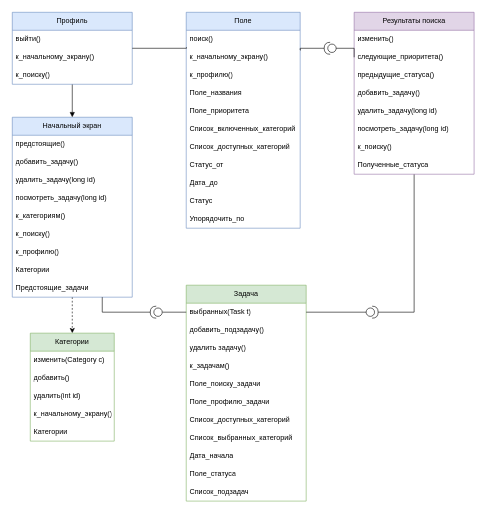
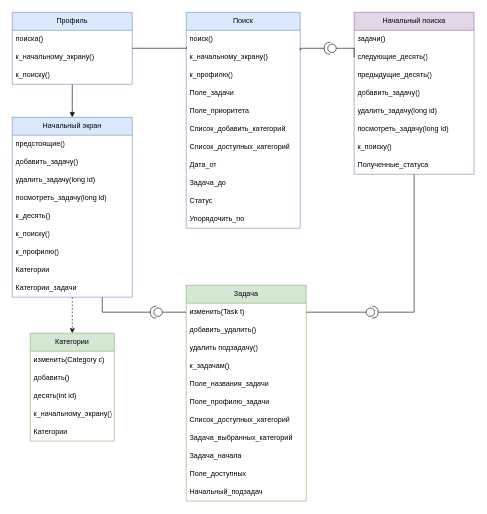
- <mxCell id="23" value="Поле" style="swimlane;fontStyle=0;childLayout=stackLayout;horizontal=1;startSize=30;horizontalStack=0;resizeParent=1;resizeParentMax=0;resizeLast=0;collapsible=1;marginBottom=0;whiteSpace=wrap;html=1;fillColor=#dae8fc;strokeColor=#6c8ebf;" parent="1" vertex="1"><mxGeometry x="310" y="20" width="190" height="360" as="geometry"><mxRectangle x="400" y="160" width="140" height="30" as="alternateBounds" /></mxGeometry></mxCell>
+ <mxCell id="23" value="Поиск" style="swimlane;fontStyle=0;childLayout=stackLayout;horizontal=1;startSize=30;horizontalStack=0;resizeParent=1;resizeParentMax=0;resizeLast=0;collapsible=1;marginBottom=0;whiteSpace=wrap;html=1;fillColor=#dae8fc;strokeColor=#6c8ebf;" parent="1" vertex="1"><mxGeometry x="310" y="20" width="190" height="360" as="geometry"><mxRectangle x="400" y="160" width="140" height="30" as="alternateBounds" /></mxGeometry></mxCell>
- <mxCell id="14" value="Результаты поиска" style="swimlane;fontStyle=0;childLayout=stackLayout;horizontal=1;startSize=30;horizontalStack=0;resizeParent=1;resizeParentMax=0;resizeLast=0;collapsible=1;marginBottom=0;whiteSpace=wrap;html=1;fillColor=#e1d5e7;strokeColor=#9673a6;" parent="1" vertex="1"><mxGeometry x="590" y="20" width="200" height="270" as="geometry"><mxRectangle x="400" y="160" width="140" height="30" as="alternateBounds" /></mxGeometry></mxCell>
+ <mxCell id="14" value="Начальный поиска" style="swimlane;fontStyle=0;childLayout=stackLayout;horizontal=1;startSize=30;horizontalStack=0;resizeParent=1;resizeParentMax=0;resizeLast=0;collapsible=1;marginBottom=0;whiteSpace=wrap;html=1;fillColor=#e1d5e7;strokeColor=#9673a6;" parent="1" vertex="1"><mxGeometry x="590" y="20" width="200" height="270" as="geometry"><mxRectangle x="400" y="160" width="140" height="30" as="alternateBounds" /></mxGeometry></mxCell>
- <mxCell id="37" value="выйти()" style="text;strokeColor=none;fillColor=none;align=left;verticalAlign=middle;spacingLeft=4;spacingRight=4;overflow=hidden;points=[[0,0.5],[1,0.5]];portConstraint=eastwest;rotatable=0;whiteSpace=wrap;html=1;" parent="36" vertex="1"><mxGeometry y="30" width="200" height="30" as="geometry" /></mxCell>
+ <mxCell id="37" value="поиска()" style="text;strokeColor=none;fillColor=none;align=left;verticalAlign=middle;spacingLeft=4;spacingRight=4;overflow=hidden;points=[[0,0.5],[1,0.5]];portConstraint=eastwest;rotatable=0;whiteSpace=wrap;html=1;" parent="36" vertex="1"><mxGeometry y="30" width="200" height="30" as="geometry" /></mxCell>
- <mxCell id="15" value="изменить()" style="text;strokeColor=none;fillColor=none;align=left;verticalAlign=middle;spacingLeft=4;spacingRight=4;overflow=hidden;points=[[0,0.5],[1,0.5]];portConstraint=eastwest;rotatable=0;whiteSpace=wrap;html=1;" parent="14" vertex="1"><mxGeometry y="30" width="200" height="30" as="geometry" /></mxCell>
+ <mxCell id="15" value="задачи()" style="text;strokeColor=none;fillColor=none;align=left;verticalAlign=middle;spacingLeft=4;spacingRight=4;overflow=hidden;points=[[0,0.5],[1,0.5]];portConstraint=eastwest;rotatable=0;whiteSpace=wrap;html=1;" parent="14" vertex="1"><mxGeometry y="30" width="200" height="30" as="geometry" /></mxCell>
- <mxCell id="16" value="следующие_приоритета()" style="text;strokeColor=none;fillColor=none;align=left;verticalAlign=middle;spacingLeft=4;spacingRight=4;overflow=hidden;points=[[0,0.5],[1,0.5]];portConstraint=eastwest;rotatable=0;whiteSpace=wrap;html=1;" parent="14" vertex="1"><mxGeometry y="60" width="200" height="30" as="geometry" /></mxCell>
+ <mxCell id="16" value="следующие_десять()" style="text;strokeColor=none;fillColor=none;align=left;verticalAlign=middle;spacingLeft=4;spacingRight=4;overflow=hidden;points=[[0,0.5],[1,0.5]];portConstraint=eastwest;rotatable=0;whiteSpace=wrap;html=1;" parent="14" vertex="1"><mxGeometry y="60" width="200" height="30" as="geometry" /></mxCell>
- <mxCell id="17" value="предыдущие_статуса()" style="text;strokeColor=none;fillColor=none;align=left;verticalAlign=middle;spacingLeft=4;spacingRight=4;overflow=hidden;points=[[0,0.5],[1,0.5]];portConstraint=eastwest;rotatable=0;whiteSpace=wrap;html=1;" parent="14" vertex="1"><mxGeometry y="90" width="200" height="30" as="geometry" /></mxCell>
+ <mxCell id="17" value="предыдущие_десять()" style="text;strokeColor=none;fillColor=none;align=left;verticalAlign=middle;spacingLeft=4;spacingRight=4;overflow=hidden;points=[[0,0.5],[1,0.5]];portConstraint=eastwest;rotatable=0;whiteSpace=wrap;html=1;" parent="14" vertex="1"><mxGeometry y="90" width="200" height="30" as="geometry" /></mxCell>
- <mxCell id="27" value="Поле_названия" style="text;strokeColor=none;fillColor=none;align=left;verticalAlign=middle;spacingLeft=4;spacingRight=4;overflow=hidden;points=[[0,0.5],[1,0.5]];portConstraint=eastwest;rotatable=0;whiteSpace=wrap;html=1;" vertex="1" parent="23"><mxGeometry y="120" width="190" height="30" as="geometry" /></mxCell>
+ <mxCell id="27" value="Поле_задачи" style="text;strokeColor=none;fillColor=none;align=left;verticalAlign=middle;spacingLeft=4;spacingRight=4;overflow=hidden;points=[[0,0.5],[1,0.5]];portConstraint=eastwest;rotatable=0;whiteSpace=wrap;html=1;" vertex="1" parent="23"><mxGeometry y="120" width="190" height="30" as="geometry" /></mxCell>
- <mxCell id="29" value="Список_включенных_категорий" style="text;strokeColor=none;fillColor=none;align=left;verticalAlign=middle;spacingLeft=4;spacingRight=4;overflow=hidden;points=[[0,0.5],[1,0.5]];portConstraint=eastwest;rotatable=0;whiteSpace=wrap;html=1;" vertex="1" parent="23"><mxGeometry y="180" width="190" height="30" as="geometry" /></mxCell>
+ <mxCell id="29" value="Список_добавить_категорий" style="text;strokeColor=none;fillColor=none;align=left;verticalAlign=middle;spacingLeft=4;spacingRight=4;overflow=hidden;points=[[0,0.5],[1,0.5]];portConstraint=eastwest;rotatable=0;whiteSpace=wrap;html=1;" vertex="1" parent="23"><mxGeometry y="180" width="190" height="30" as="geometry" /></mxCell>
- <mxCell id="31" value="Статус_от" style="text;strokeColor=none;fillColor=none;align=left;verticalAlign=middle;spacingLeft=4;spacingRight=4;overflow=hidden;points=[[0,0.5],[1,0.5]];portConstraint=eastwest;rotatable=0;whiteSpace=wrap;html=1;" vertex="1" parent="23"><mxGeometry y="240" width="190" height="30" as="geometry" /></mxCell>
+ <mxCell id="31" value="Дата_от" style="text;strokeColor=none;fillColor=none;align=left;verticalAlign=middle;spacingLeft=4;spacingRight=4;overflow=hidden;points=[[0,0.5],[1,0.5]];portConstraint=eastwest;rotatable=0;whiteSpace=wrap;html=1;" vertex="1" parent="23"><mxGeometry y="240" width="190" height="30" as="geometry" /></mxCell>
- <mxCell id="32" value="Дата_до" style="text;strokeColor=none;fillColor=none;align=left;verticalAlign=middle;spacingLeft=4;spacingRight=4;overflow=hidden;points=[[0,0.5],[1,0.5]];portConstraint=eastwest;rotatable=0;whiteSpace=wrap;html=1;" vertex="1" parent="23"><mxGeometry y="270" width="190" height="30" as="geometry" /></mxCell>
+ <mxCell id="32" value="Задача_до" style="text;strokeColor=none;fillColor=none;align=left;verticalAlign=middle;spacingLeft=4;spacingRight=4;overflow=hidden;points=[[0,0.5],[1,0.5]];portConstraint=eastwest;rotatable=0;whiteSpace=wrap;html=1;" vertex="1" parent="23"><mxGeometry y="270" width="190" height="30" as="geometry" /></mxCell>
- <mxCell id="8" value="к_категориям()" style="text;strokeColor=none;fillColor=none;align=left;verticalAlign=middle;spacingLeft=4;spacingRight=4;overflow=hidden;points=[[0,0.5],[1,0.5]];portConstraint=eastwest;rotatable=0;whiteSpace=wrap;html=1;" parent="3" vertex="1"><mxGeometry y="150" width="200" height="30" as="geometry" /></mxCell>
+ <mxCell id="8" value="к_десять()" style="text;strokeColor=none;fillColor=none;align=left;verticalAlign=middle;spacingLeft=4;spacingRight=4;overflow=hidden;points=[[0,0.5],[1,0.5]];portConstraint=eastwest;rotatable=0;whiteSpace=wrap;html=1;" parent="3" vertex="1"><mxGeometry y="150" width="200" height="30" as="geometry" /></mxCell>
- <mxCell id="12" value="Предстоящие_задачи" style="text;strokeColor=none;fillColor=none;align=left;verticalAlign=middle;spacingLeft=4;spacingRight=4;overflow=hidden;points=[[0,0.5],[1,0.5]];portConstraint=eastwest;rotatable=0;whiteSpace=wrap;html=1;" vertex="1" parent="3"><mxGeometry y="270" width="200" height="30" as="geometry" /></mxCell>
+ <mxCell id="12" value="Категории_задачи" style="text;strokeColor=none;fillColor=none;align=left;verticalAlign=middle;spacingLeft=4;spacingRight=4;overflow=hidden;points=[[0,0.5],[1,0.5]];portConstraint=eastwest;rotatable=0;whiteSpace=wrap;html=1;" vertex="1" parent="3"><mxGeometry y="270" width="200" height="30" as="geometry" /></mxCell>
- <mxCell id="47" value="выбранных(Task t)" style="text;strokeColor=none;fillColor=none;align=left;verticalAlign=middle;spacingLeft=4;spacingRight=4;overflow=hidden;points=[[0,0.5],[1,0.5]];portConstraint=eastwest;rotatable=0;whiteSpace=wrap;html=1;" parent="46" vertex="1"><mxGeometry y="30" width="200" height="30" as="geometry" /></mxCell>
+ <mxCell id="47" value="изменить(Task t)" style="text;strokeColor=none;fillColor=none;align=left;verticalAlign=middle;spacingLeft=4;spacingRight=4;overflow=hidden;points=[[0,0.5],[1,0.5]];portConstraint=eastwest;rotatable=0;whiteSpace=wrap;html=1;" parent="46" vertex="1"><mxGeometry y="30" width="200" height="30" as="geometry" /></mxCell>
- <mxCell id="48" value="добавить_подзадачу()" style="text;strokeColor=none;fillColor=none;align=left;verticalAlign=middle;spacingLeft=4;spacingRight=4;overflow=hidden;points=[[0,0.5],[1,0.5]];portConstraint=eastwest;rotatable=0;whiteSpace=wrap;html=1;" parent="46" vertex="1"><mxGeometry y="60" width="200" height="30" as="geometry" /></mxCell>
+ <mxCell id="48" value="добавить_удалить()" style="text;strokeColor=none;fillColor=none;align=left;verticalAlign=middle;spacingLeft=4;spacingRight=4;overflow=hidden;points=[[0,0.5],[1,0.5]];portConstraint=eastwest;rotatable=0;whiteSpace=wrap;html=1;" parent="46" vertex="1"><mxGeometry y="60" width="200" height="30" as="geometry" /></mxCell>
- <mxCell id="49" value="удалить задачу()" style="text;strokeColor=none;fillColor=none;align=left;verticalAlign=middle;spacingLeft=4;spacingRight=4;overflow=hidden;points=[[0,0.5],[1,0.5]];portConstraint=eastwest;rotatable=0;whiteSpace=wrap;html=1;" parent="46" vertex="1"><mxGeometry y="90" width="200" height="30" as="geometry" /></mxCell>
+ <mxCell id="49" value="удалить подзадачу()" style="text;strokeColor=none;fillColor=none;align=left;verticalAlign=middle;spacingLeft=4;spacingRight=4;overflow=hidden;points=[[0,0.5],[1,0.5]];portConstraint=eastwest;rotatable=0;whiteSpace=wrap;html=1;" parent="46" vertex="1"><mxGeometry y="90" width="200" height="30" as="geometry" /></mxCell>
- <mxCell id="51" value="Поле_поиску_задачи" style="text;strokeColor=none;fillColor=none;align=left;verticalAlign=middle;spacingLeft=4;spacingRight=4;overflow=hidden;points=[[0,0.5],[1,0.5]];portConstraint=eastwest;rotatable=0;whiteSpace=wrap;html=1;" vertex="1" parent="46"><mxGeometry y="150" width="200" height="30" as="geometry" /></mxCell>
+ <mxCell id="51" value="Поле_названия_задачи" style="text;strokeColor=none;fillColor=none;align=left;verticalAlign=middle;spacingLeft=4;spacingRight=4;overflow=hidden;points=[[0,0.5],[1,0.5]];portConstraint=eastwest;rotatable=0;whiteSpace=wrap;html=1;" vertex="1" parent="46"><mxGeometry y="150" width="200" height="30" as="geometry" /></mxCell>
- <mxCell id="43" value="удалить(int id)" style="text;strokeColor=none;fillColor=none;align=left;verticalAlign=middle;spacingLeft=4;spacingRight=4;overflow=hidden;points=[[0,0.5],[1,0.5]];portConstraint=eastwest;rotatable=0;whiteSpace=wrap;html=1;" parent="40" vertex="1"><mxGeometry y="90" width="140" height="30" as="geometry" /></mxCell>
+ <mxCell id="43" value="десять(int id)" style="text;strokeColor=none;fillColor=none;align=left;verticalAlign=middle;spacingLeft=4;spacingRight=4;overflow=hidden;points=[[0,0.5],[1,0.5]];portConstraint=eastwest;rotatable=0;whiteSpace=wrap;html=1;" parent="40" vertex="1"><mxGeometry y="90" width="140" height="30" as="geometry" /></mxCell>
- <mxCell id="54" value="Список_выбранных_категорий" style="text;strokeColor=none;fillColor=none;align=left;verticalAlign=middle;spacingLeft=4;spacingRight=4;overflow=hidden;points=[[0,0.5],[1,0.5]];portConstraint=eastwest;rotatable=0;whiteSpace=wrap;html=1;" vertex="1" parent="46"><mxGeometry y="240" width="200" height="30" as="geometry" /></mxCell>
+ <mxCell id="54" value="Задача_выбранных_категорий" style="text;strokeColor=none;fillColor=none;align=left;verticalAlign=middle;spacingLeft=4;spacingRight=4;overflow=hidden;points=[[0,0.5],[1,0.5]];portConstraint=eastwest;rotatable=0;whiteSpace=wrap;html=1;" vertex="1" parent="46"><mxGeometry y="240" width="200" height="30" as="geometry" /></mxCell>
- <mxCell id="55" value="&lt;div&gt;Дата_начала&lt;/div&gt;" style="text;strokeColor=none;fillColor=none;align=left;verticalAlign=middle;spacingLeft=4;spacingRight=4;overflow=hidden;points=[[0,0.5],[1,0.5]];portConstraint=eastwest;rotatable=0;whiteSpace=wrap;html=1;" vertex="1" parent="46"><mxGeometry y="270" width="200" height="30" as="geometry" /></mxCell>
+ <mxCell id="55" value="&lt;div&gt;Задача_начала&lt;/div&gt;" style="text;strokeColor=none;fillColor=none;align=left;verticalAlign=middle;spacingLeft=4;spacingRight=4;overflow=hidden;points=[[0,0.5],[1,0.5]];portConstraint=eastwest;rotatable=0;whiteSpace=wrap;html=1;" vertex="1" parent="46"><mxGeometry y="270" width="200" height="30" as="geometry" /></mxCell>
- <mxCell id="56" value="Поле_статуса" style="text;strokeColor=none;fillColor=none;align=left;verticalAlign=middle;spacingLeft=4;spacingRight=4;overflow=hidden;points=[[0,0.5],[1,0.5]];portConstraint=eastwest;rotatable=0;whiteSpace=wrap;html=1;" vertex="1" parent="46"><mxGeometry y="300" width="200" height="30" as="geometry" /></mxCell>
+ <mxCell id="56" value="Поле_доступных" style="text;strokeColor=none;fillColor=none;align=left;verticalAlign=middle;spacingLeft=4;spacingRight=4;overflow=hidden;points=[[0,0.5],[1,0.5]];portConstraint=eastwest;rotatable=0;whiteSpace=wrap;html=1;" vertex="1" parent="46"><mxGeometry y="300" width="200" height="30" as="geometry" /></mxCell>
- <mxCell id="57" value="Список_подзадач" style="text;strokeColor=none;fillColor=none;align=left;verticalAlign=middle;spacingLeft=4;spacingRight=4;overflow=hidden;points=[[0,0.5],[1,0.5]];portConstraint=eastwest;rotatable=0;whiteSpace=wrap;html=1;" vertex="1" parent="46"><mxGeometry y="330" width="200" height="30" as="geometry" /></mxCell>
+ <mxCell id="57" value="Начальный_подзадач" style="text;strokeColor=none;fillColor=none;align=left;verticalAlign=middle;spacingLeft=4;spacingRight=4;overflow=hidden;points=[[0,0.5],[1,0.5]];portConstraint=eastwest;rotatable=0;whiteSpace=wrap;html=1;" vertex="1" parent="46"><mxGeometry y="330" width="200" height="30" as="geometry" /></mxCell>
